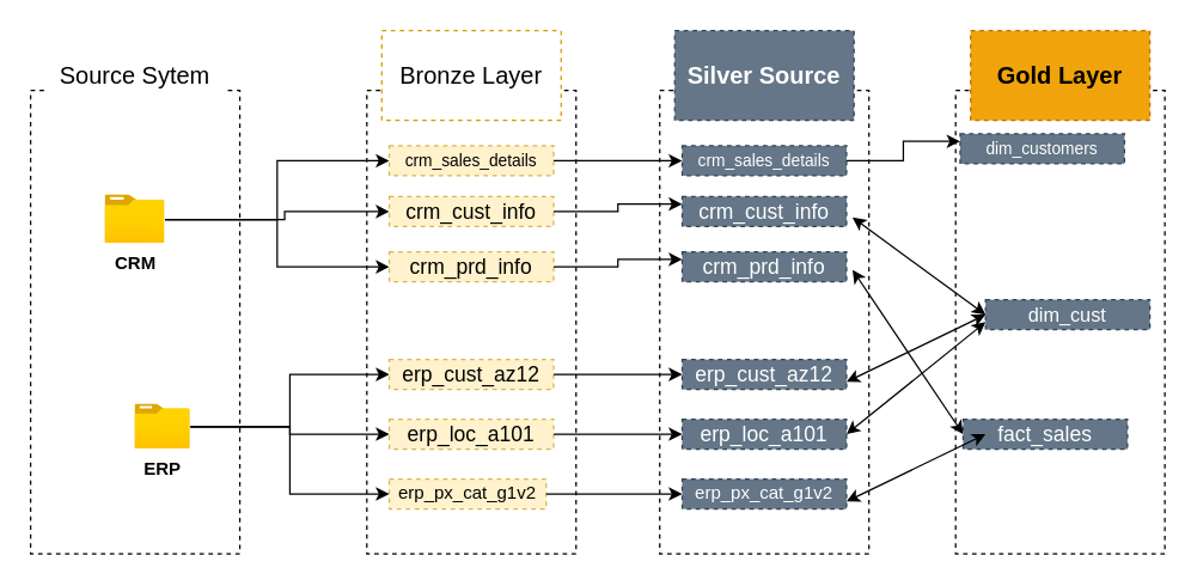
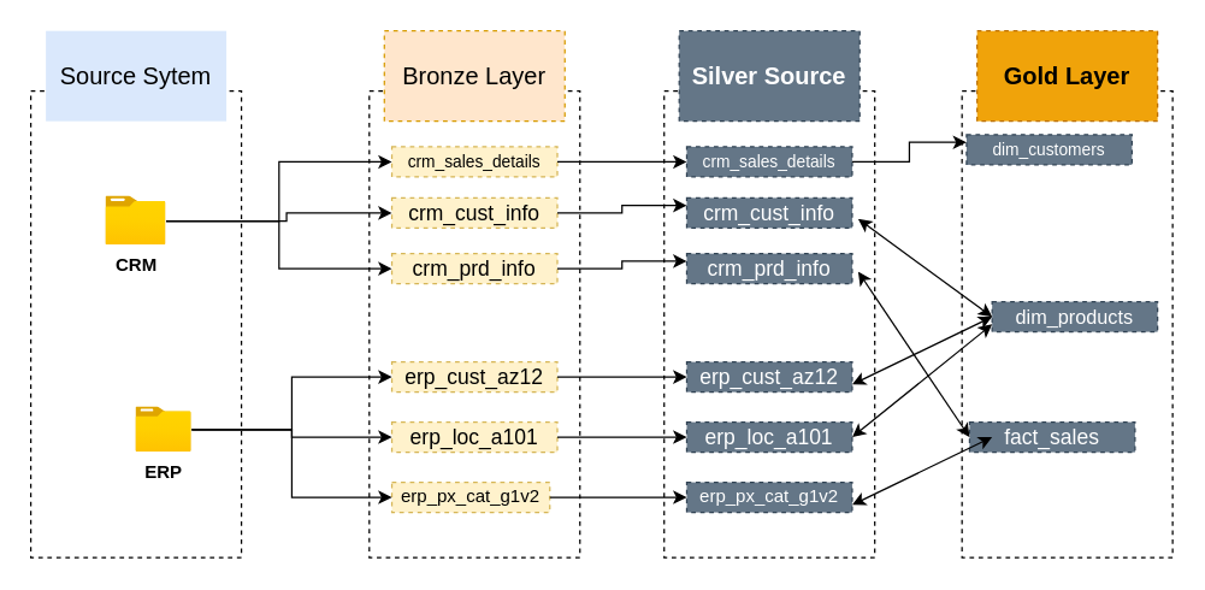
- <mxCell id="4" value="&lt;font style=&quot;font-size: 16px;&quot;&gt;Source Sytem&lt;/font&gt;" style="rounded=0;whiteSpace=wrap;html=1;dashed=1;strokeColor=none;" vertex="1" parent="2"><mxGeometry x="10" width="120" height="60" as="geometry" /></mxCell>
+ <mxCell id="4" value="&lt;font style=&quot;font-size: 16px;&quot;&gt;Source Sytem&lt;/font&gt;" style="rounded=0;whiteSpace=wrap;html=1;dashed=1;strokeColor=none;fillColor=#dae8fc;" vertex="1" parent="2"><mxGeometry x="10" width="120" height="60" as="geometry" /></mxCell>
- <mxCell id="9" value="&lt;font style=&quot;font-size: 16px;&quot;&gt;Bronze Layer&lt;/font&gt;" style="rounded=0;whiteSpace=wrap;html=1;fillColor=#ffffff;dashed=1;strokeColor=#d79b00;" vertex="1" parent="7"><mxGeometry x="10" width="120" height="60" as="geometry" /></mxCell>
+ <mxCell id="9" value="&lt;font style=&quot;font-size: 16px;&quot;&gt;Bronze Layer&lt;/font&gt;" style="rounded=0;whiteSpace=wrap;html=1;fillColor=#ffe6cc;dashed=1;strokeColor=#d79b00;" vertex="1" parent="7"><mxGeometry x="10" width="120" height="60" as="geometry" /></mxCell>
- <mxCell id="41" value="&lt;font style=&quot;font-size: 13px;&quot;&gt;dim_cust&lt;/font&gt;" style="rounded=0;whiteSpace=wrap;html=1;fillColor=light-dark(#647687, #dfef0b);dashed=1;strokeColor=#314354;fontColor=#ffffff;" vertex="1" parent="37"><mxGeometry x="20" y="180" width="110" height="20" as="geometry" /></mxCell>
+ <mxCell id="41" value="&lt;font style=&quot;font-size: 13px;&quot;&gt;dim_products&lt;/font&gt;" style="rounded=0;whiteSpace=wrap;html=1;fillColor=light-dark(#647687, #dfef0b);dashed=1;strokeColor=#314354;fontColor=#ffffff;" vertex="1" parent="37"><mxGeometry x="20" y="180" width="110" height="20" as="geometry" /></mxCell>
